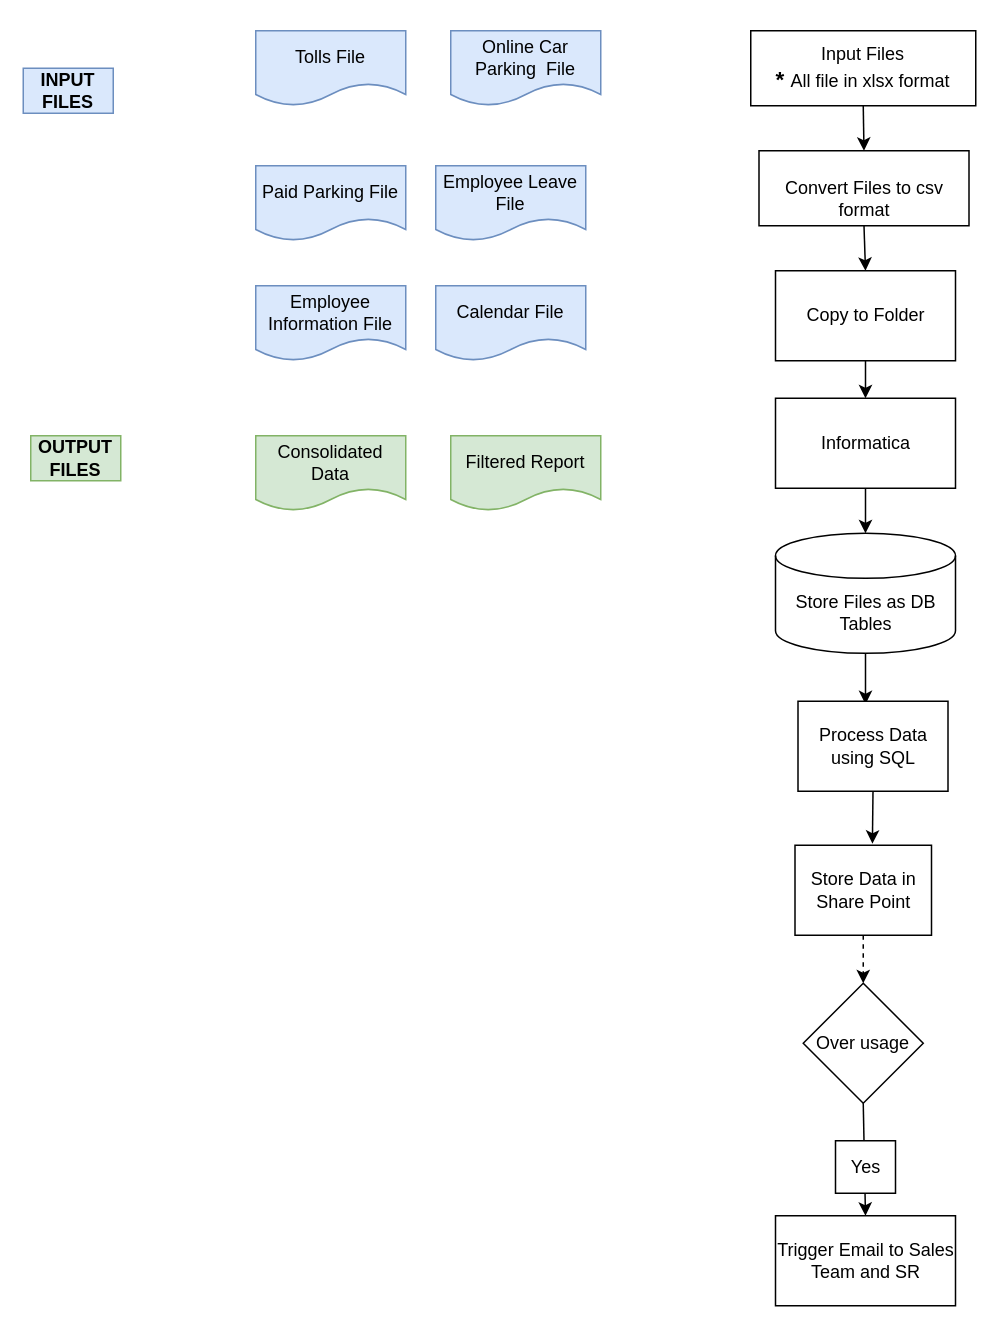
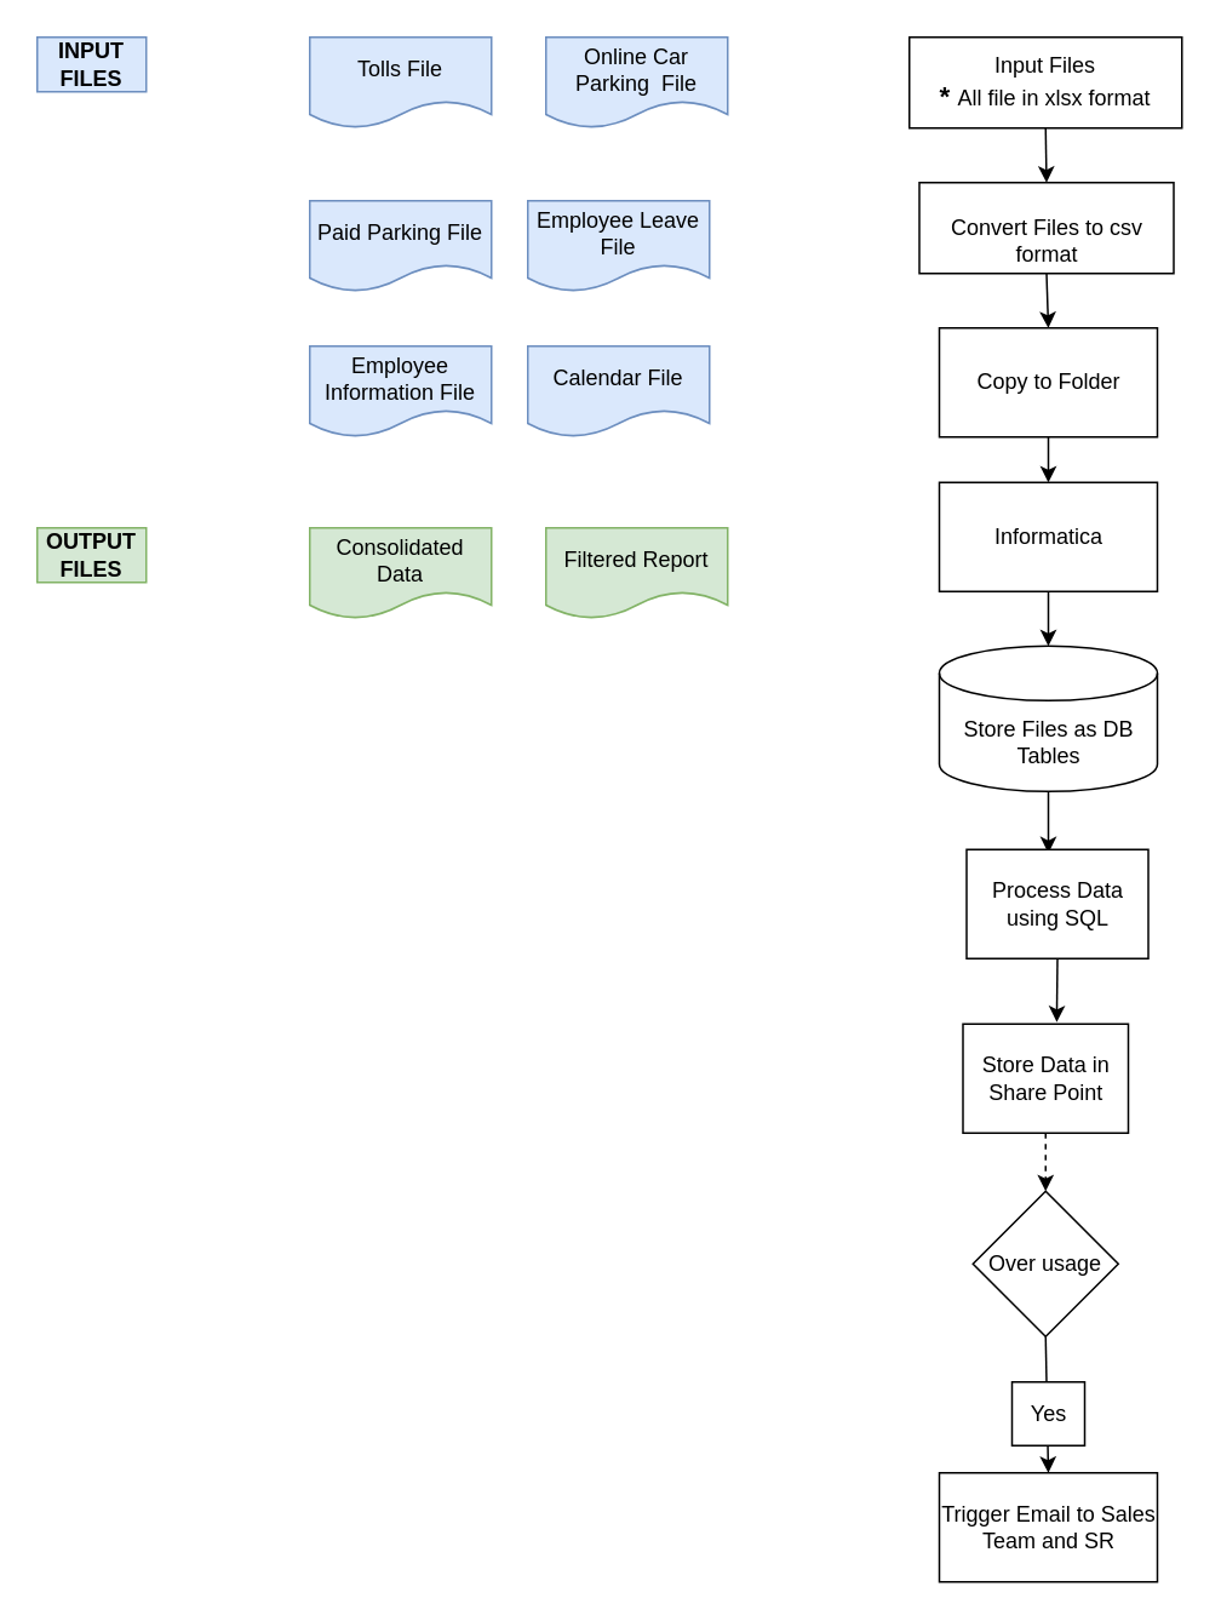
- <mxCell id="20" value="&lt;b&gt;INPUT FILES&lt;/b&gt;" style="rounded=0;whiteSpace=wrap;html=1;fillColor=#dae8fc;strokeColor=#6c8ebf;" vertex="1" parent="1"><mxGeometry x="15" y="45" width="60" height="30" as="geometry" /></mxCell>
+ <mxCell id="20" value="&lt;b&gt;INPUT FILES&lt;/b&gt;" style="rounded=0;whiteSpace=wrap;html=1;fillColor=#dae8fc;strokeColor=#6c8ebf;" vertex="1" parent="1"><mxGeometry x="20" y="20" width="60" height="30" as="geometry" /></mxCell>
